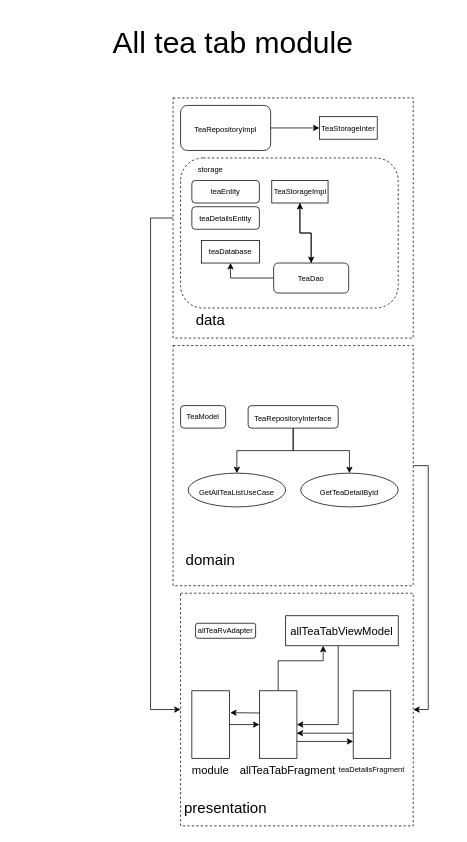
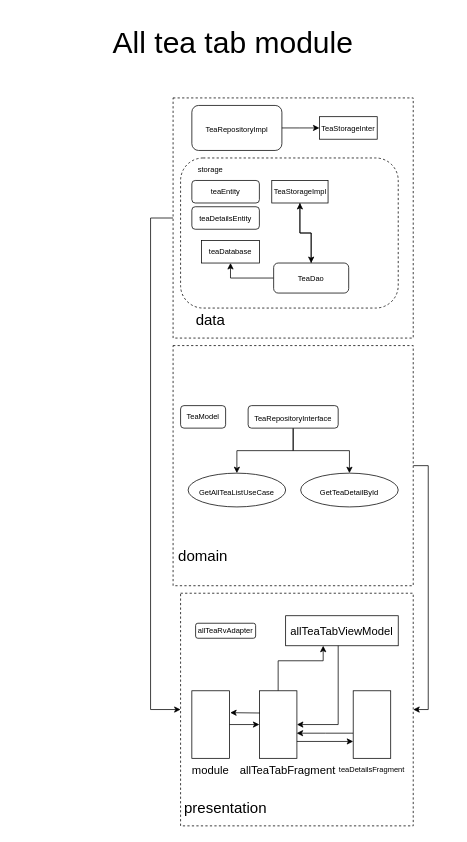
- <mxCell id="26" value="&lt;font style=&quot;font-size: 10px&quot;&gt;TeaRepositoryImpl&lt;/font&gt;" style="rounded=1;whiteSpace=wrap;html=1;fontSize=15;" vertex="1" parent="1"><mxGeometry x="240" y="140" width="120" height="60" as="geometry" /></mxCell>
+ <mxCell id="26" value="&lt;font style=&quot;font-size: 10px&quot;&gt;TeaRepositoryImpl&lt;/font&gt;" style="rounded=1;whiteSpace=wrap;html=1;fontSize=15;" vertex="1" parent="1"><mxGeometry x="255" y="140" width="120" height="60" as="geometry" /></mxCell>
- <mxCell id="9" value="domain" style="text;html=1;strokeColor=none;fillColor=none;align=center;verticalAlign=middle;whiteSpace=wrap;rounded=0;dashed=1;fontSize=20;" vertex="1" parent="1"><mxGeometry x="250" y="730" width="60" height="30" as="geometry" /></mxCell>
+ <mxCell id="9" value="domain" style="text;html=1;strokeColor=none;fillColor=none;align=center;verticalAlign=middle;whiteSpace=wrap;rounded=0;dashed=1;fontSize=20;" vertex="1" parent="1"><mxGeometry x="240" y="725" width="60" height="30" as="geometry" /></mxCell>
